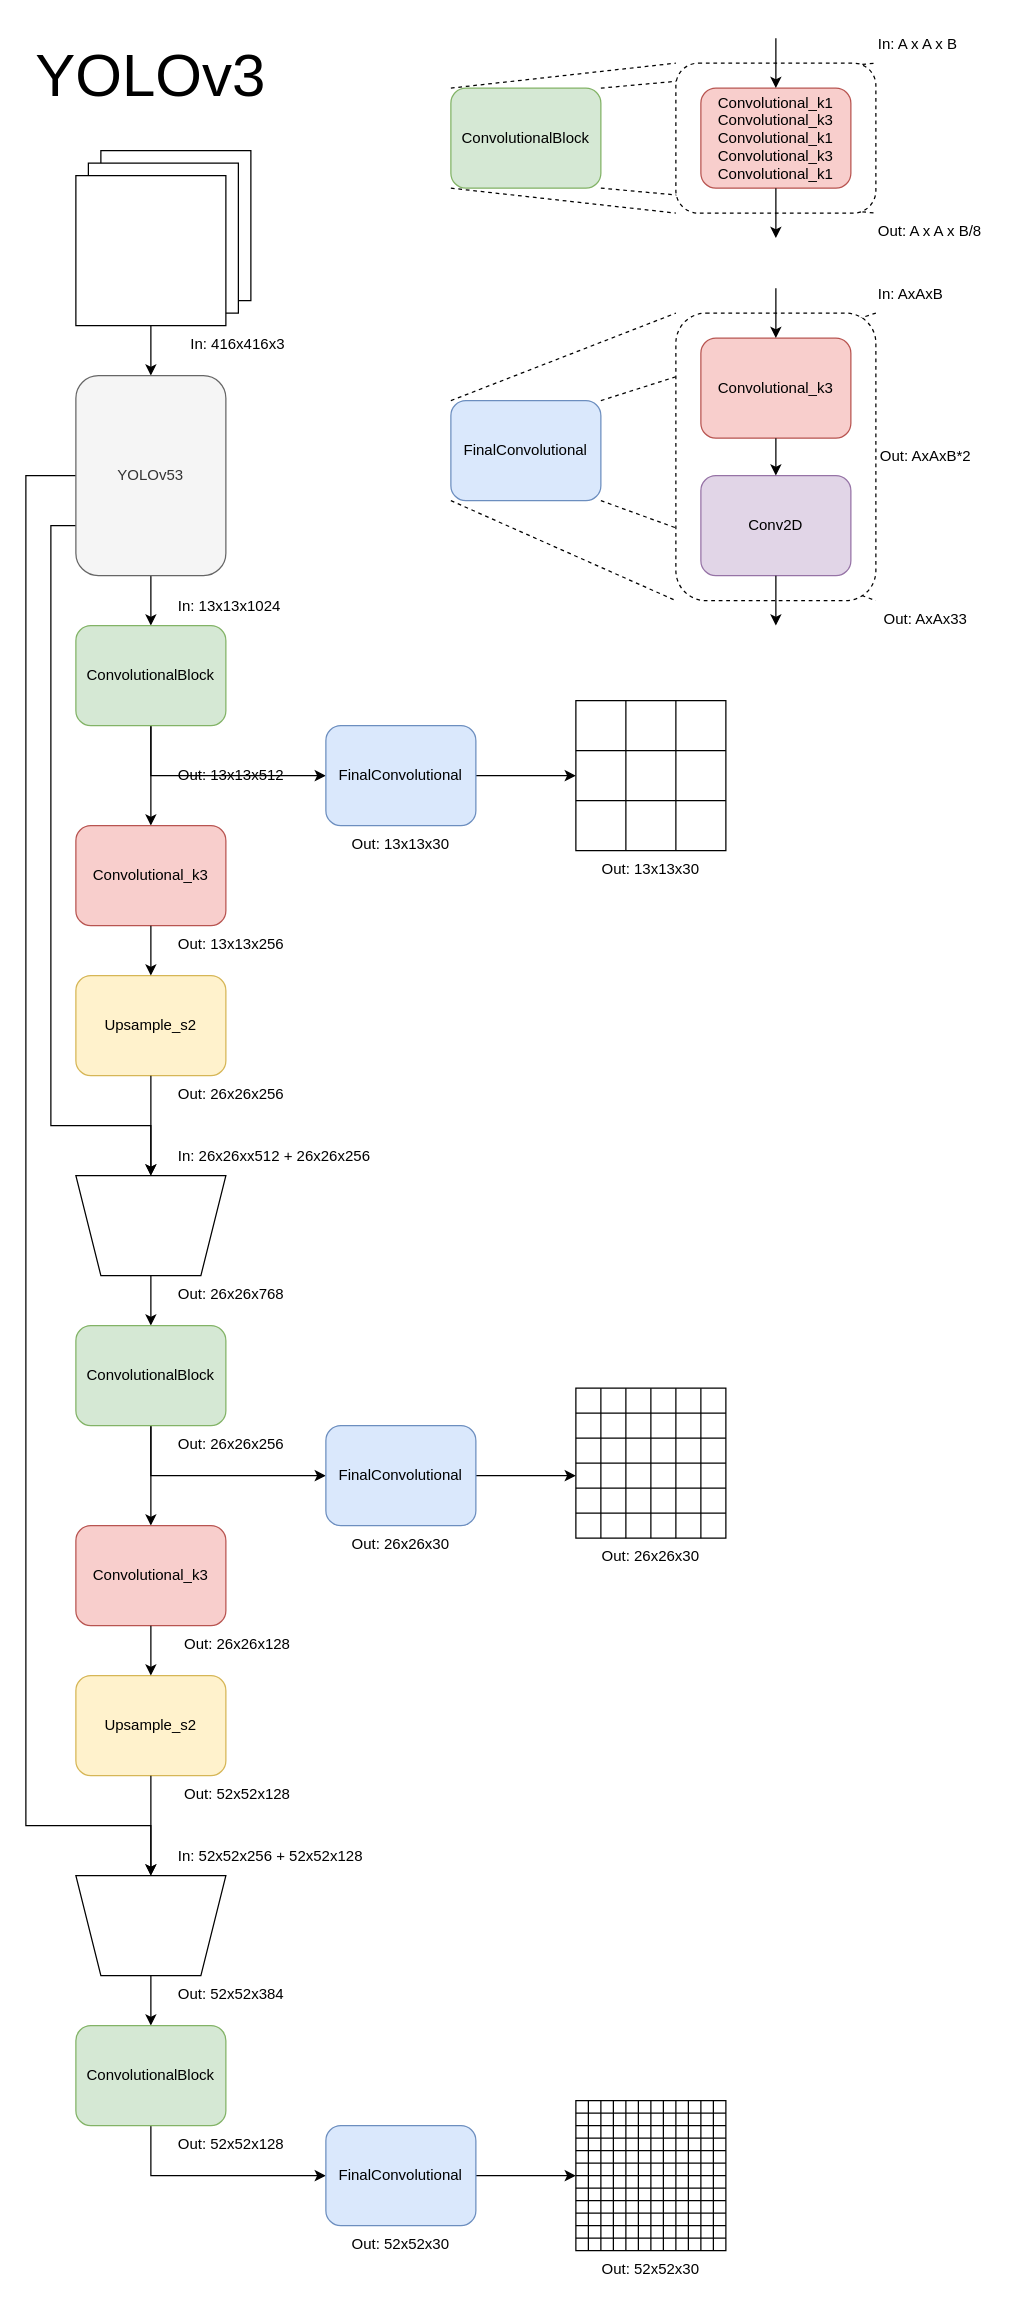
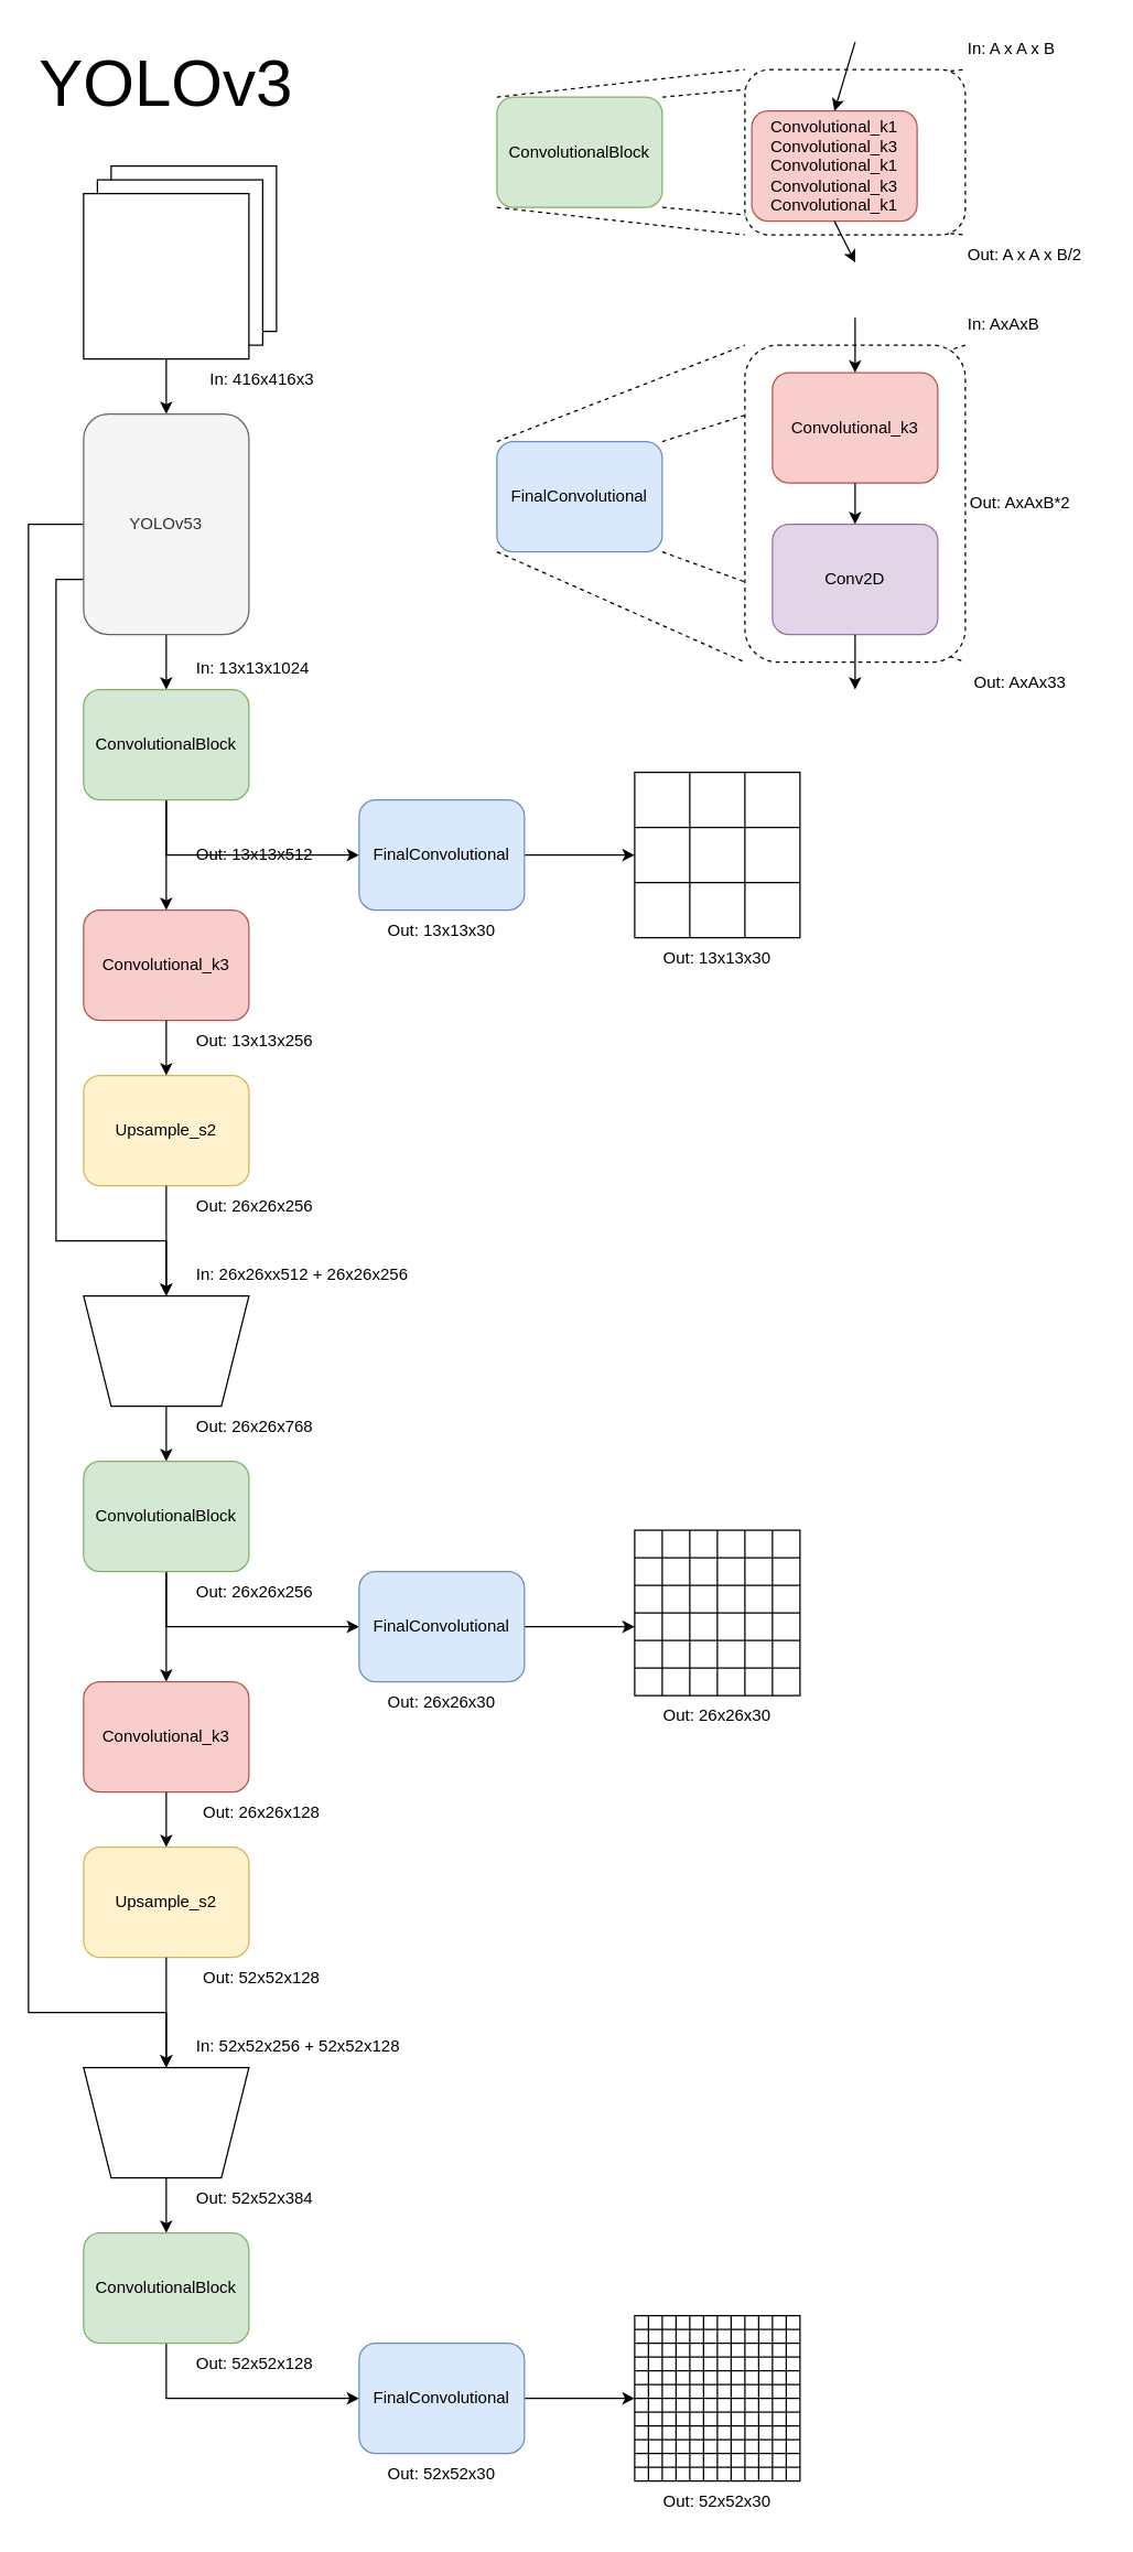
- <mxCell id="269" value="Convolutional_k1&lt;br&gt;Convolutional_k3&lt;br&gt;Convolutional_k1&lt;br&gt;Convolutional_k3&lt;br&gt;Convolutional_k1" style="rounded=1;whiteSpace=wrap;html=1;fillColor=#f8cecc;strokeColor=#b85450;" vertex="1" parent="1"><mxGeometry x="560" y="70" width="120" height="80" as="geometry" /></mxCell>
+ <mxCell id="269" value="Convolutional_k1&lt;br&gt;Convolutional_k3&lt;br&gt;Convolutional_k1&lt;br&gt;Convolutional_k3&lt;br&gt;Convolutional_k1" style="rounded=1;whiteSpace=wrap;html=1;fillColor=#f8cecc;strokeColor=#b85450;" vertex="1" parent="1"><mxGeometry x="545" y="80" width="120" height="80" as="geometry" /></mxCell>
- <mxCell id="276" value="Out: A x A x B/8" style="text;html=1;strokeColor=none;fillColor=none;align=left;verticalAlign=middle;whiteSpace=wrap;rounded=0;" vertex="1" parent="1"><mxGeometry x="700" y="170" width="100" height="30" as="geometry" /></mxCell>
+ <mxCell id="276" value="Out: A x A x B/2" style="text;html=1;strokeColor=none;fillColor=none;align=left;verticalAlign=middle;whiteSpace=wrap;rounded=0;" vertex="1" parent="1"><mxGeometry x="700" y="170" width="100" height="30" as="geometry" /></mxCell>
